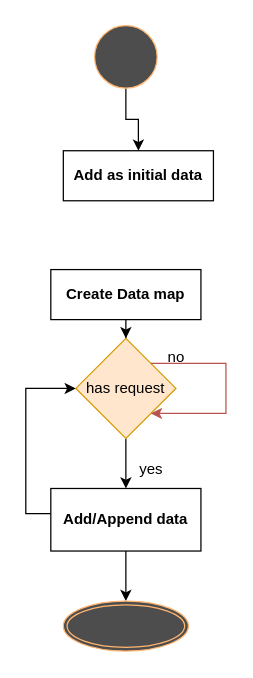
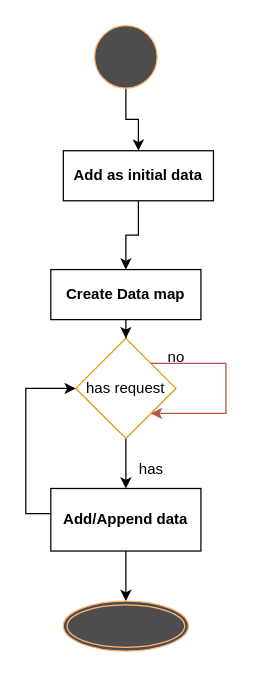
+ <mxCell id="2" value="" style="edgeStyle=orthogonalEdgeStyle;rounded=0;orthogonalLoop=1;jettySize=auto;html=1;" edge="1" parent="1" source="3" target="5"><mxGeometry relative="1" as="geometry" /></mxCell>
- <mxCell id="7" value="has request" style="rhombus;whiteSpace=wrap;html=1;fillColor=#ffe6cc;strokeColor=#d79b00;" vertex="1" parent="1"><mxGeometry x="60" y="270" width="80" height="80" as="geometry" /></mxCell>
+ <mxCell id="7" value="has request" style="rhombus;whiteSpace=wrap;html=1;fillColor=#ffffff;strokeColor=#d79b00;" vertex="1" parent="1"><mxGeometry x="60" y="270" width="80" height="80" as="geometry" /></mxCell>
- <mxCell id="13" value="yes" style="text;html=1;align=center;verticalAlign=middle;resizable=0;points=[];autosize=1;strokeColor=none;fillColor=none;" vertex="1" parent="1"><mxGeometry x="100" y="360" width="40" height="30" as="geometry" /></mxCell>
+ <mxCell id="13" value="has" style="text;html=1;align=center;verticalAlign=middle;resizable=0;points=[];autosize=1;strokeColor=none;fillColor=none;" vertex="1" parent="1"><mxGeometry x="100" y="360" width="40" height="30" as="geometry" /></mxCell>
